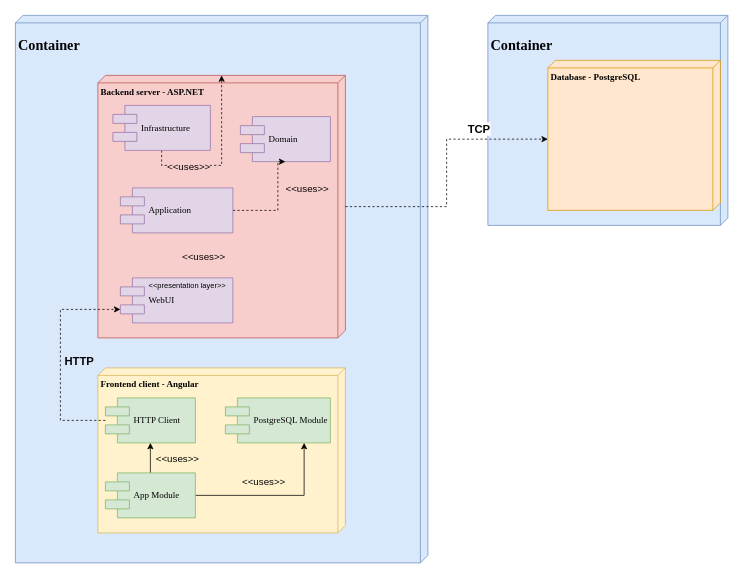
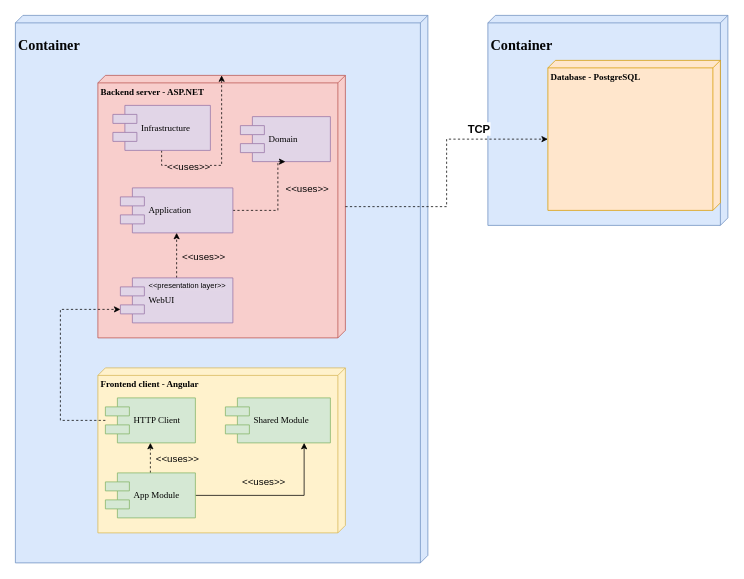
+ <mxCell id="14" style="edgeStyle=orthogonalEdgeStyle;rounded=0;orthogonalLoop=1;jettySize=auto;html=1;entryX=0.5;entryY=1;entryDx=0;entryDy=0;fontSize=19;fontColor=#050505;dashed=1;" edge="1" parent="1" source="15" target="11"><mxGeometry relative="1" as="geometry" /></mxCell>
- <mxCell id="25" value="&lt;b style=&quot;&quot;&gt;HTTP&lt;/b&gt;" style="text;html=1;resizable=0;autosize=1;align=center;verticalAlign=middle;points=[];fillColor=none;strokeColor=none;rounded=0;labelBackgroundColor=#DAE8FC;fontSize=15;fontColor=#050505;" vertex="1" parent="1"><mxGeometry x="80" y="470" width="50" height="20" as="geometry" /></mxCell>
- <mxCell id="21" value="PostgreSQL Module" style="shape=component;align=left;spacingLeft=36;rounded=0;shadow=0;comic=0;labelBackgroundColor=none;strokeWidth=1;fontFamily=Verdana;fontSize=12;html=1;fillColor=#d5e8d4;strokeColor=#82b366;" vertex="1" parent="1"><mxGeometry x="300" y="530" width="140" height="60" as="geometry" /></mxCell>
+ <mxCell id="21" value="Shared Module" style="shape=component;align=left;spacingLeft=36;rounded=0;shadow=0;comic=0;labelBackgroundColor=none;strokeWidth=1;fontFamily=Verdana;fontSize=12;html=1;fillColor=#d5e8d4;strokeColor=#82b366;" vertex="1" parent="1"><mxGeometry x="300" y="530" width="140" height="60" as="geometry" /></mxCell>
- <mxCell id="23" style="edgeStyle=orthogonalEdgeStyle;rounded=0;orthogonalLoop=1;jettySize=auto;html=1;exitX=0.5;exitY=0;exitDx=0;exitDy=0;entryX=0.5;entryY=1;entryDx=0;entryDy=0;dashed=0;fontSize=13;fontColor=#050505;" edge="1" parent="1" source="24" target="4"><mxGeometry relative="1" as="geometry" /></mxCell>
+ <mxCell id="23" style="edgeStyle=orthogonalEdgeStyle;rounded=0;orthogonalLoop=1;jettySize=auto;html=1;exitX=0.5;exitY=0;exitDx=0;exitDy=0;entryX=0.5;entryY=1;entryDx=0;entryDy=0;dashed=1;fontSize=13;fontColor=#050505;" edge="1" parent="1" source="24" target="4"><mxGeometry relative="1" as="geometry" /></mxCell>
